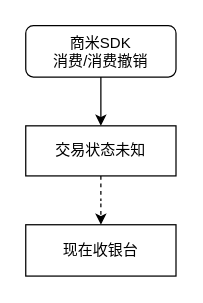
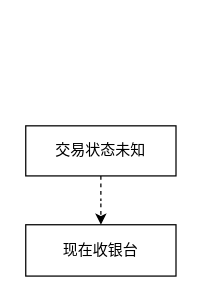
- <mxCell id="3" value="商米SDK&lt;br&gt;消费/消费撤销&lt;br&gt;" style="rounded=1;whiteSpace=wrap;html=1;" vertex="1" parent="1"><mxGeometry x="20" y="20" width="120" height="41" as="geometry" /></mxCell>
- <mxCell id="2" style="edgeStyle=orthogonalEdgeStyle;rounded=0;orthogonalLoop=1;jettySize=auto;html=1;exitX=0.5;exitY=1;exitDx=0;exitDy=0;entryX=0.5;entryY=0;entryDx=0;entryDy=0;" edge="1" parent="1" source="3" target="5"><mxGeometry relative="1" as="geometry" /></mxCell>
